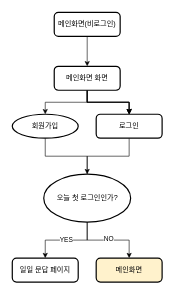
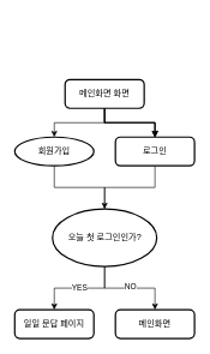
- <mxCell id="13" value="메인화면(비로그인)" style="rounded=1;whiteSpace=wrap;html=1;absoluteArcSize=1;arcSize=14;strokeWidth=2;" vertex="1" parent="1"><mxGeometry x="90" y="20" width="110" height="40" as="geometry" /></mxCell>
- <mxCell id="12" value="" style="edgeStyle=orthogonalEdgeStyle;rounded=0;orthogonalLoop=1;jettySize=auto;html=1;" edge="1" parent="1" source="13" target="7"><mxGeometry relative="1" as="geometry" /></mxCell>
- <mxCell id="19" value="메인화면" style="rounded=1;whiteSpace=wrap;html=1;absoluteArcSize=1;arcSize=14;strokeWidth=2;fillColor=#fff2cc;" vertex="1" parent="1"><mxGeometry x="160" y="430" width="110" height="40" as="geometry" /></mxCell>
+ <mxCell id="19" value="메인화면" style="rounded=1;whiteSpace=wrap;html=1;absoluteArcSize=1;arcSize=14;strokeWidth=2;" vertex="1" parent="1"><mxGeometry x="160" y="430" width="110" height="40" as="geometry" /></mxCell>
